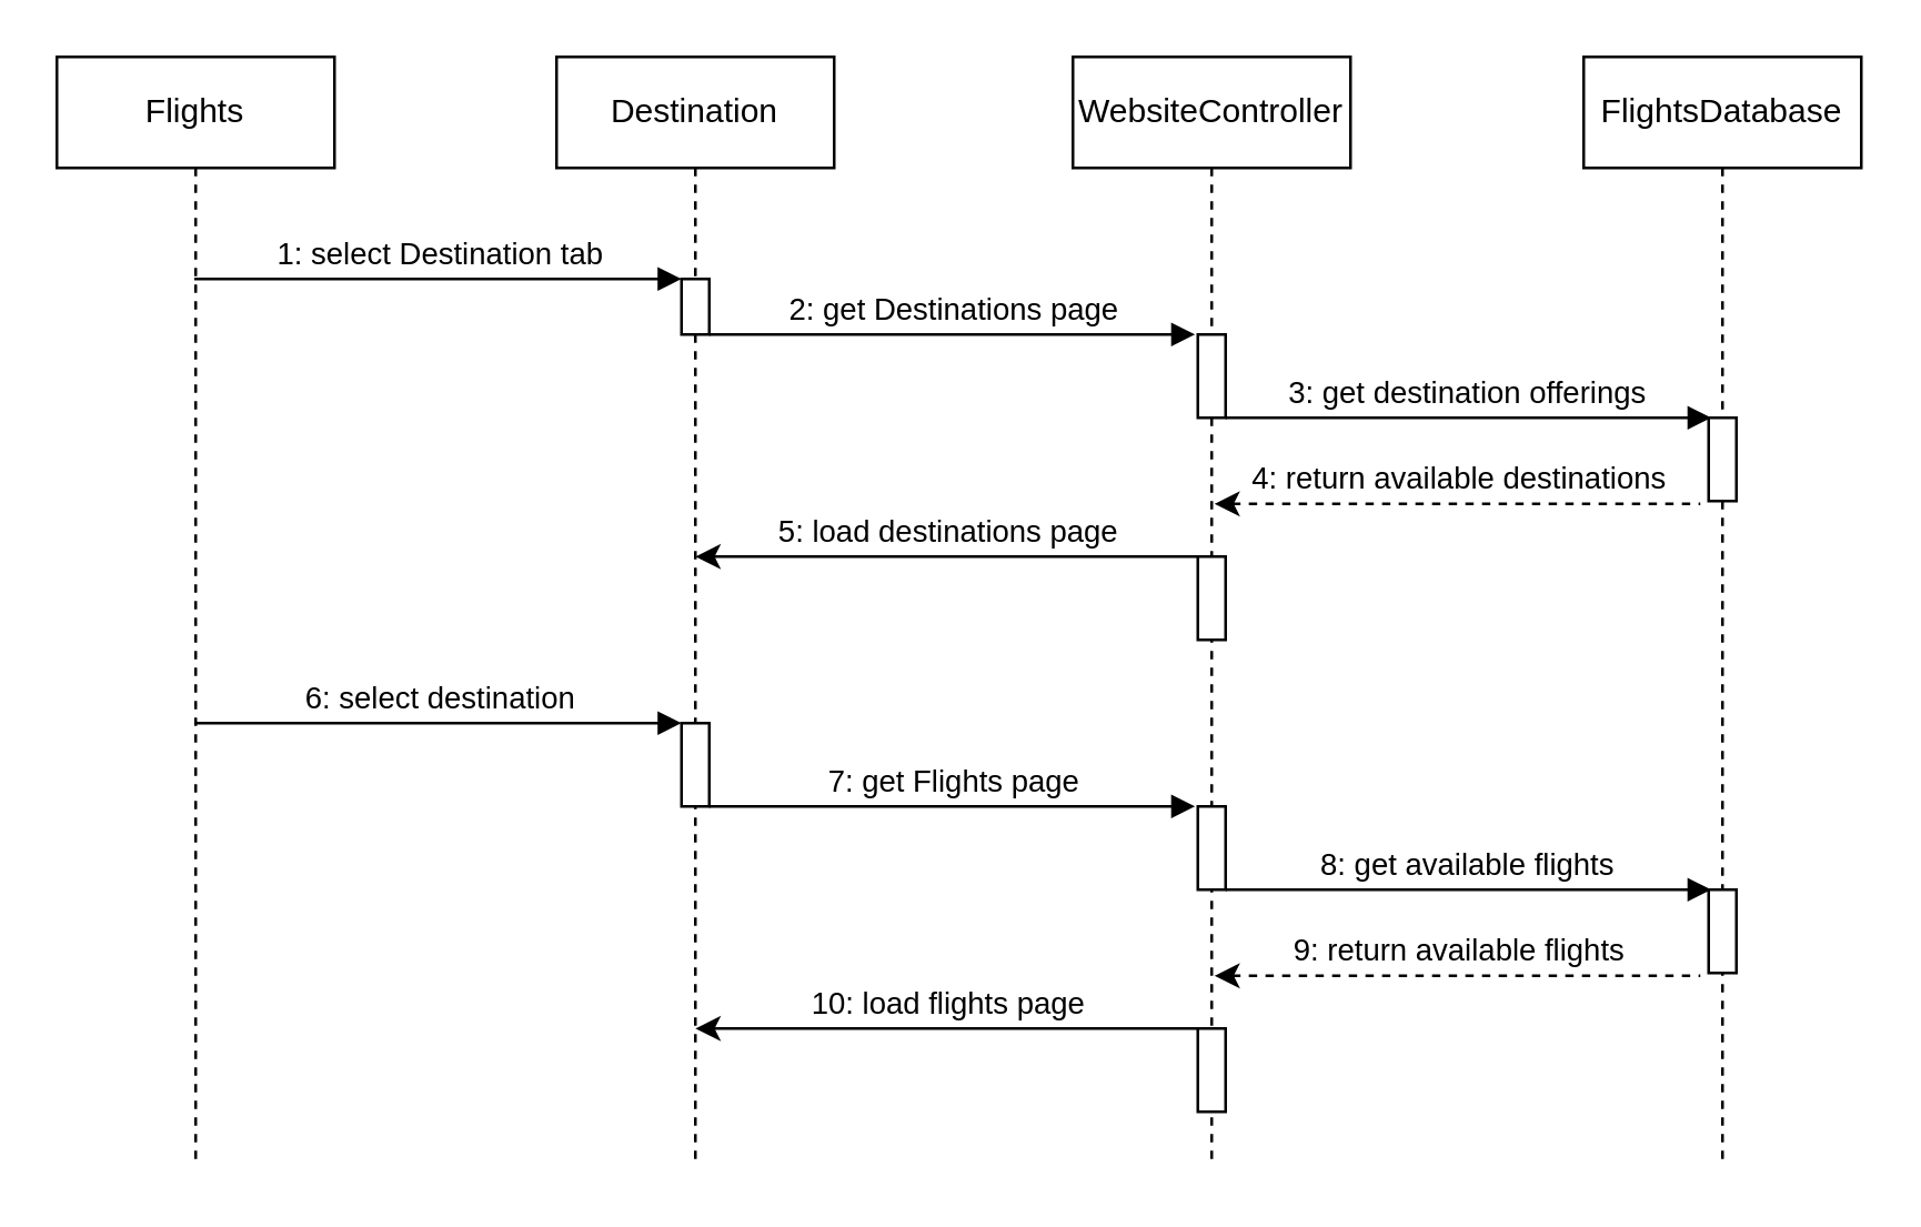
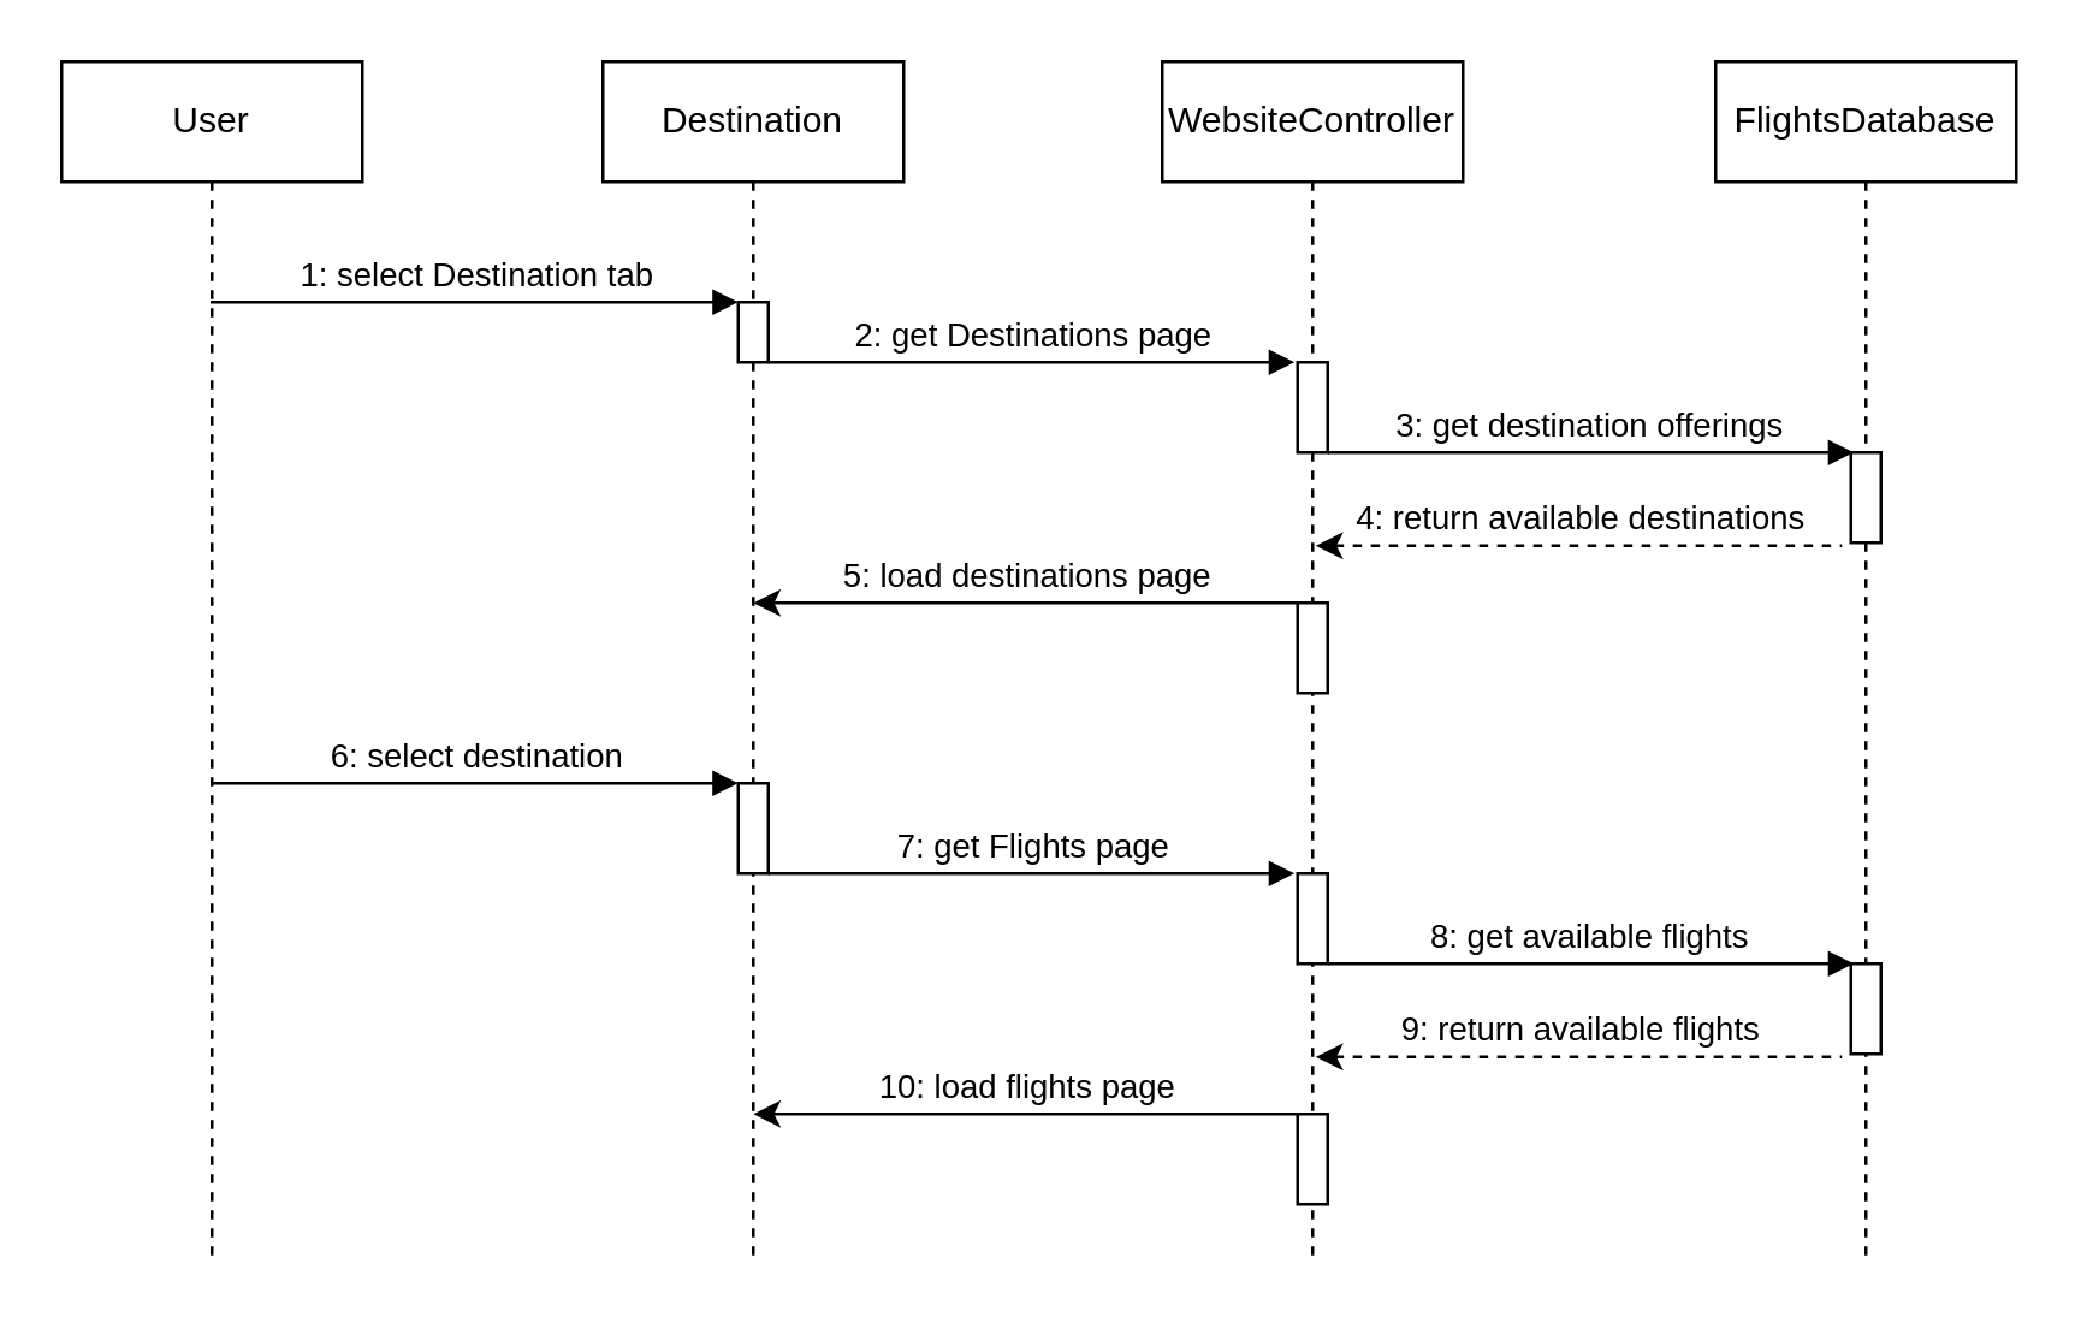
- <mxCell id="2" value="Flights" style="shape=umlLifeline;perimeter=lifelinePerimeter;whiteSpace=wrap;html=1;container=0;dropTarget=0;collapsible=0;recursiveResize=0;outlineConnect=0;portConstraint=eastwest;newEdgeStyle={&quot;edgeStyle&quot;:&quot;elbowEdgeStyle&quot;,&quot;elbow&quot;:&quot;vertical&quot;,&quot;curved&quot;:0,&quot;rounded&quot;:0};" parent="1" vertex="1"><mxGeometry x="20" y="20" width="100" height="400" as="geometry" /></mxCell>
+ <mxCell id="2" value="User" style="shape=umlLifeline;perimeter=lifelinePerimeter;whiteSpace=wrap;html=1;container=0;dropTarget=0;collapsible=0;recursiveResize=0;outlineConnect=0;portConstraint=eastwest;newEdgeStyle={&quot;edgeStyle&quot;:&quot;elbowEdgeStyle&quot;,&quot;elbow&quot;:&quot;vertical&quot;,&quot;curved&quot;:0,&quot;rounded&quot;:0};" parent="1" vertex="1"><mxGeometry x="20" y="20" width="100" height="400" as="geometry" /></mxCell>
